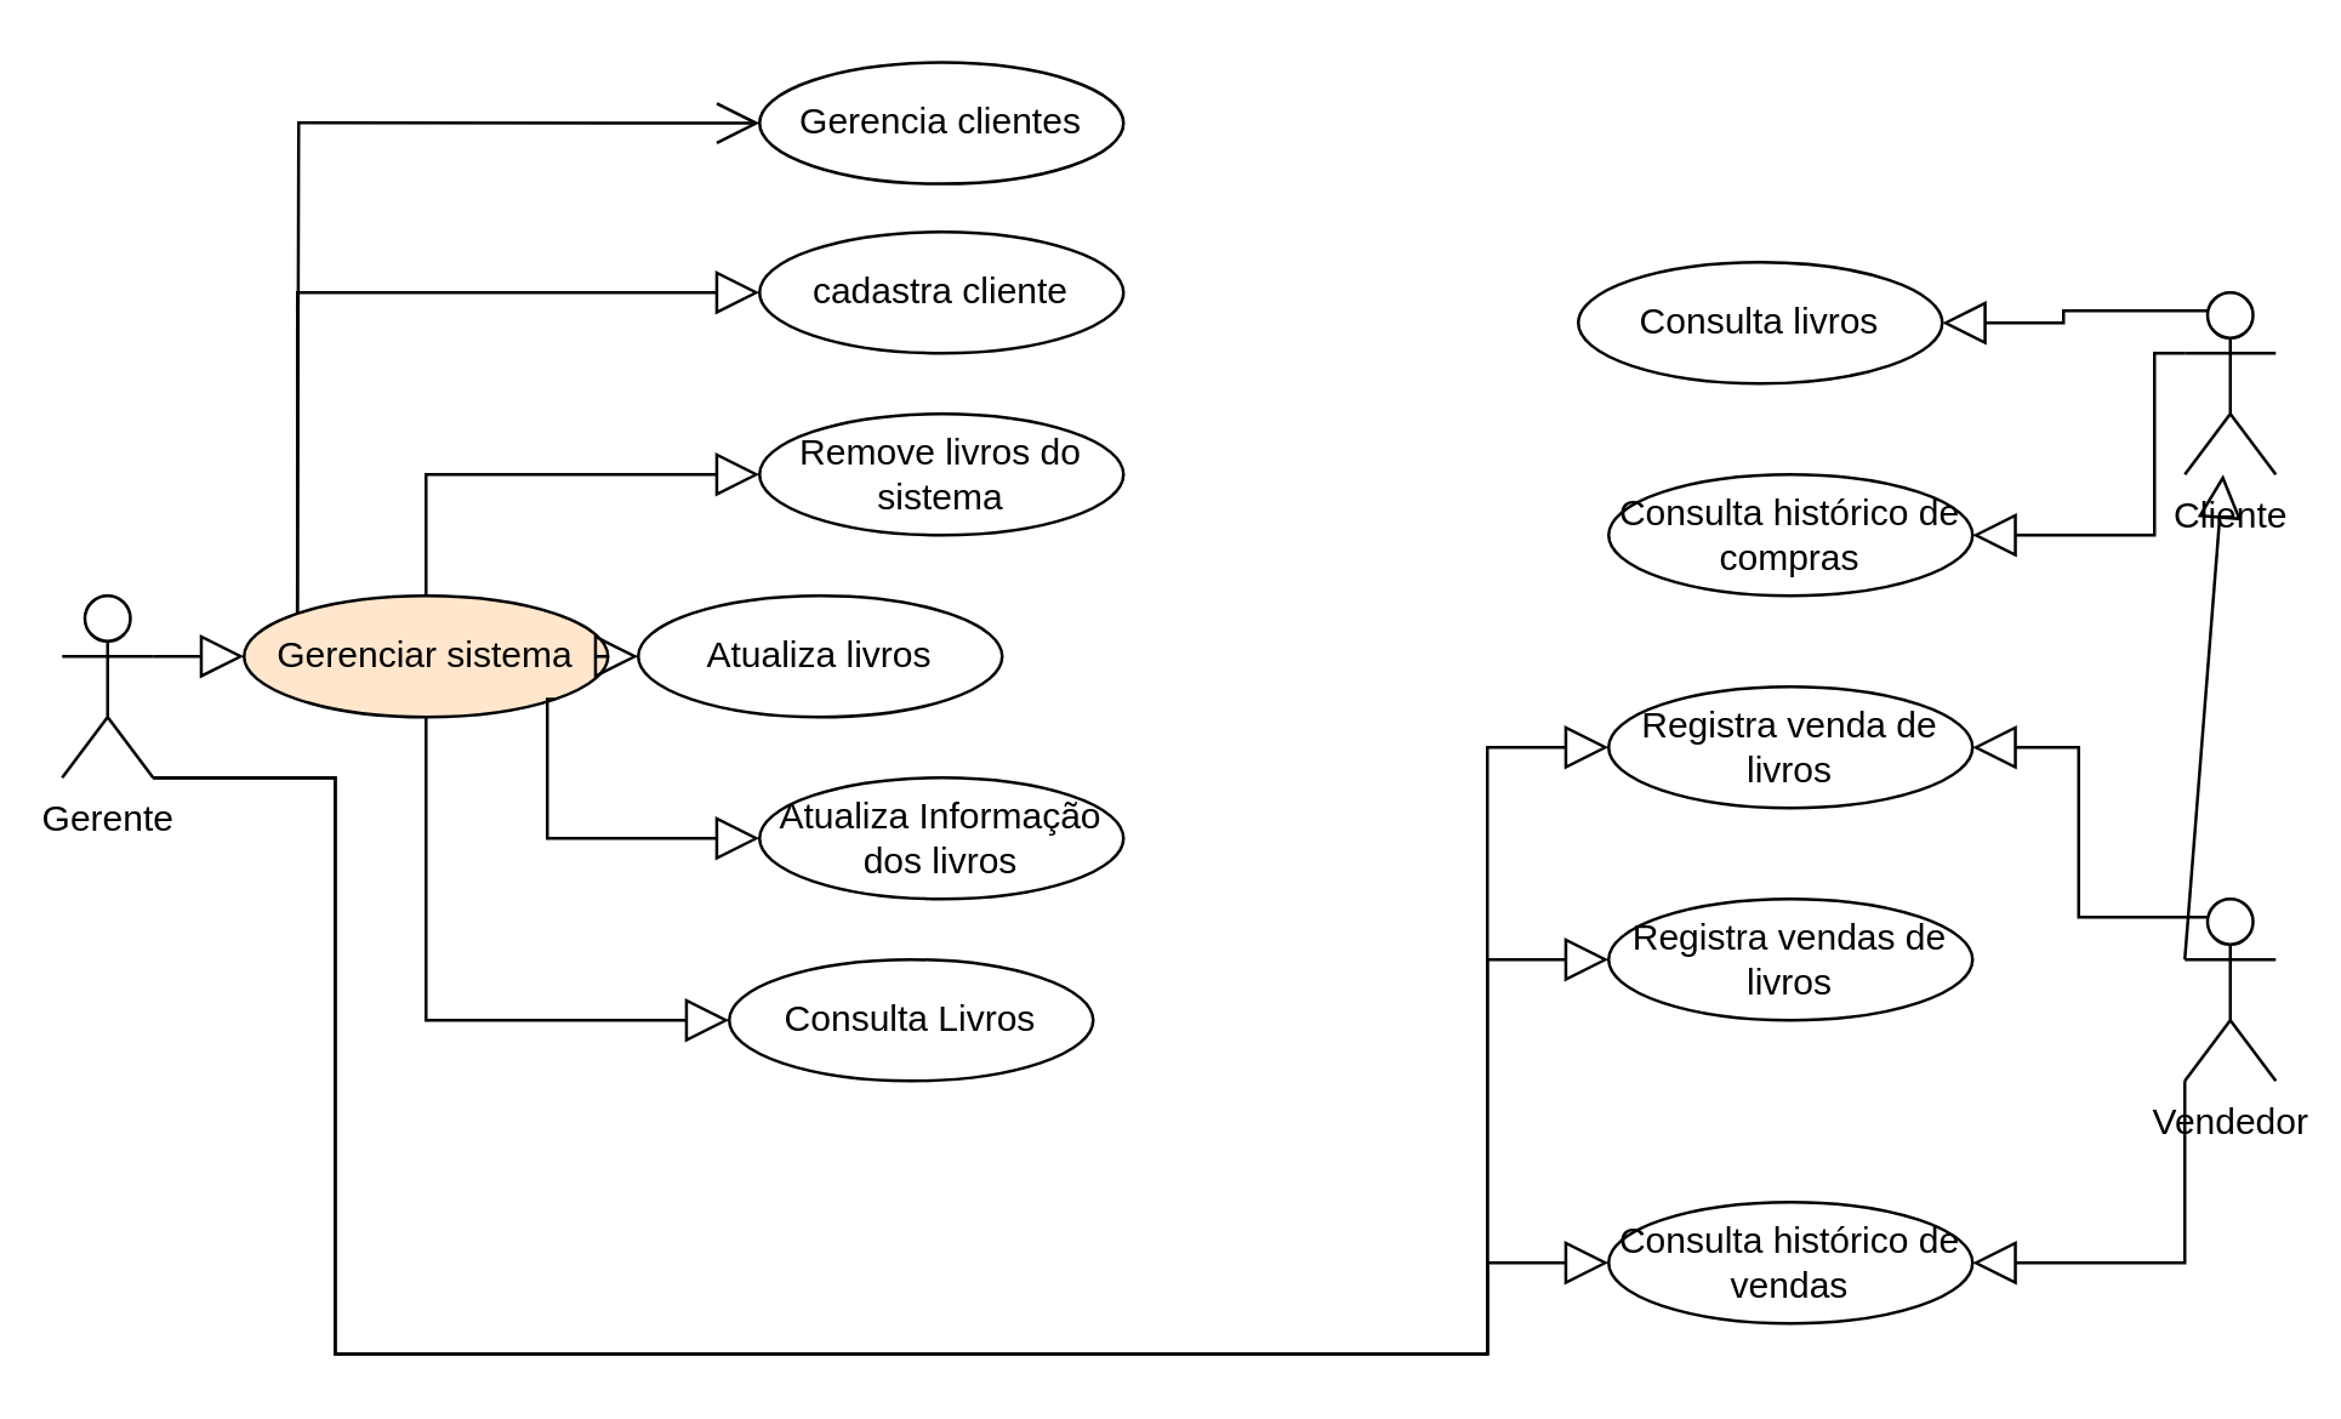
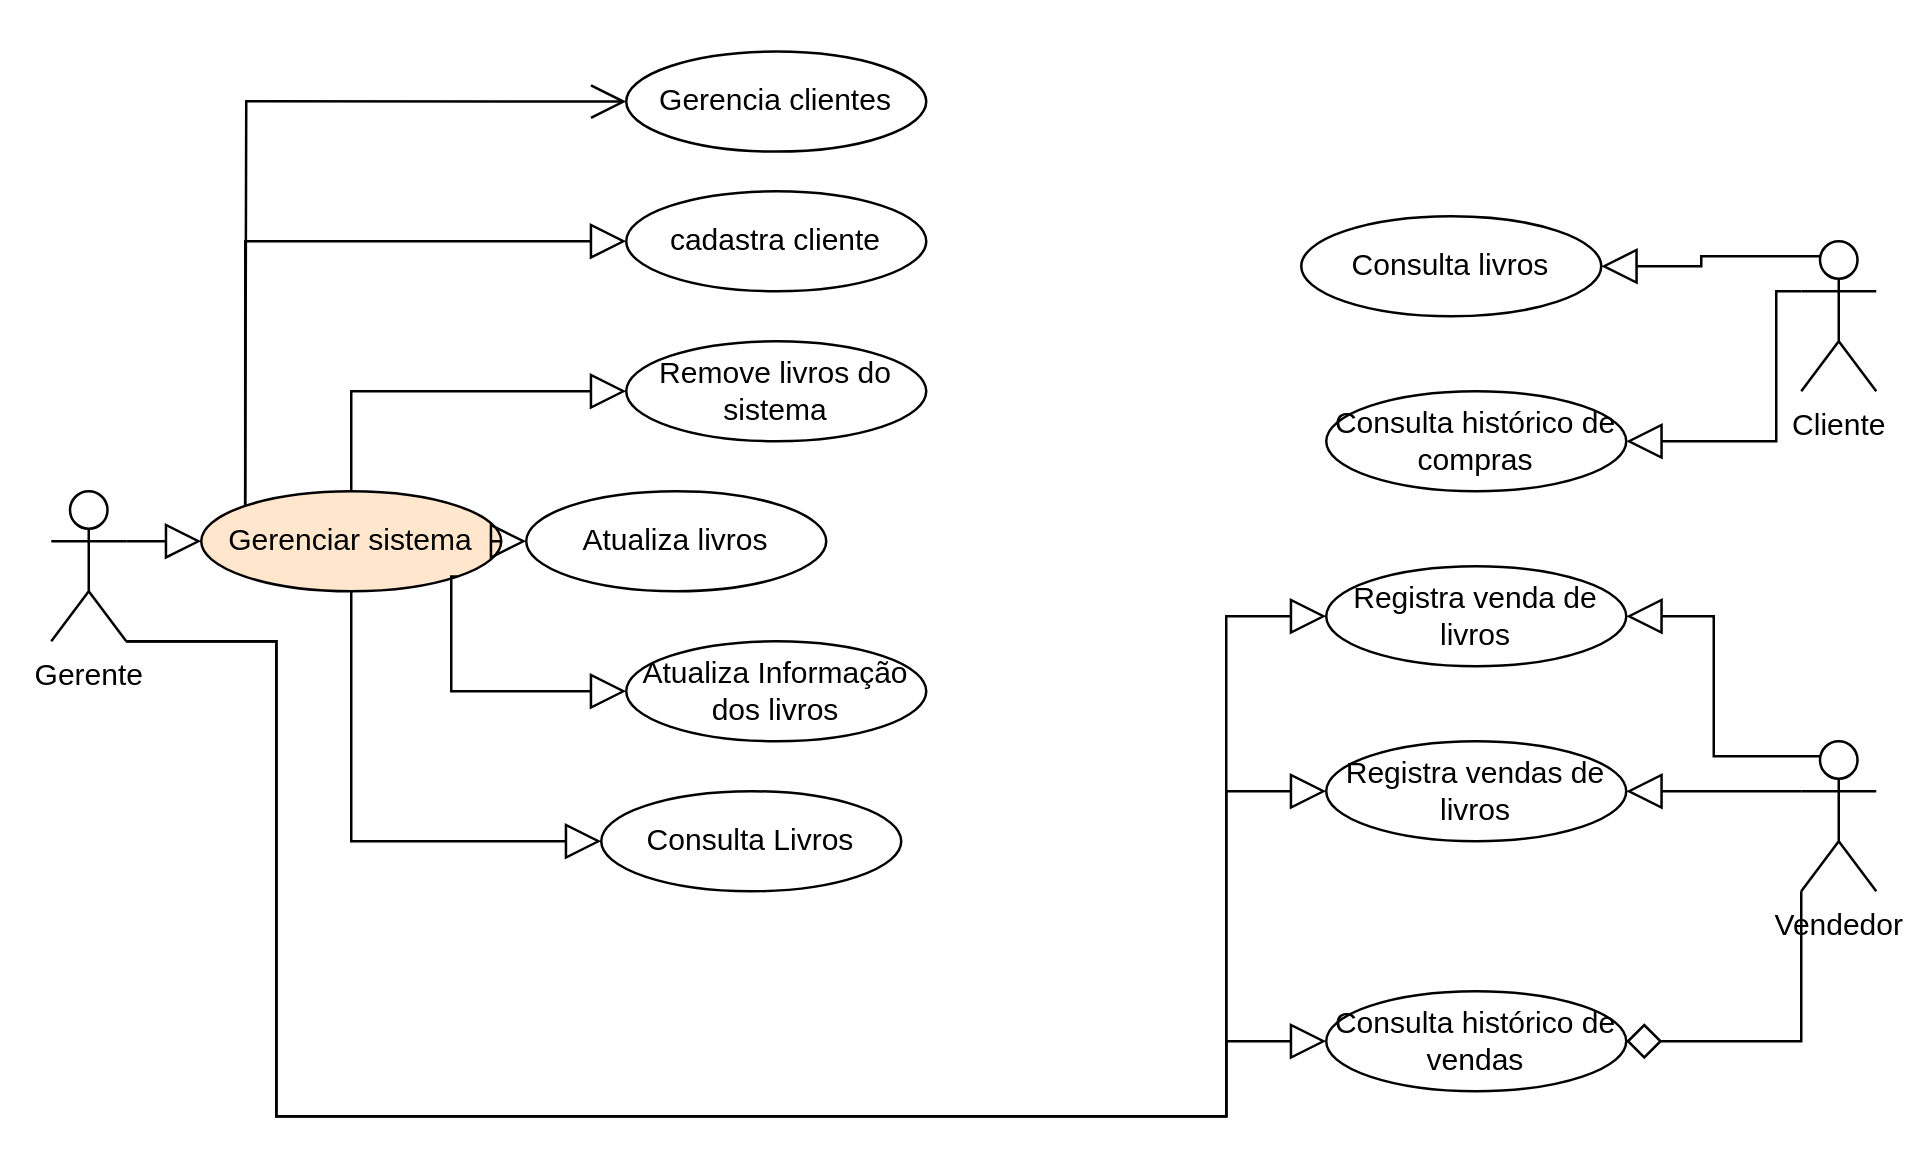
- <mxCell id="23" value="" style="endArrow=block;endFill=0;endSize=12;html=1;rounded=0;exitX=0;exitY=0.333;exitDx=0;exitDy=0;exitPerimeter=0;" edge="1" parent="1" source="8" target="9"><mxGeometry width="160" relative="1" as="geometry"><mxPoint x="202" y="250" as="sourcePoint" /><mxPoint x="270" y="296" as="targetPoint" /></mxGeometry></mxCell>
+ <mxCell id="23" value="" style="endArrow=block;endFill=0;endSize=12;html=1;rounded=0;exitX=0;exitY=0.333;exitDx=0;exitDy=0;entryX=1;entryY=0.5;entryDx=0;entryDy=0;exitPerimeter=0;" edge="1" parent="1" source="8" target="11"><mxGeometry width="160" relative="1" as="geometry"><mxPoint x="202" y="250" as="sourcePoint" /><mxPoint x="270" y="296" as="targetPoint" /></mxGeometry></mxCell>
- <mxCell id="22" value="" style="endArrow=block;endFill=0;endSize=12;html=1;rounded=0;entryX=1;entryY=0.5;entryDx=0;entryDy=0;exitX=0;exitY=1;exitDx=0;exitDy=0;exitPerimeter=0;edgeStyle=orthogonalEdgeStyle;" edge="1" parent="1" source="8" target="12"><mxGeometry width="160" relative="1" as="geometry"><mxPoint x="690" y="366" as="sourcePoint" /><mxPoint x="260" y="286" as="targetPoint" /></mxGeometry></mxCell>
+ <mxCell id="22" value="" style="endArrow=diamond;endFill=0;endSize=12;html=1;rounded=0;entryX=1;entryY=0.5;entryDx=0;entryDy=0;exitX=0;exitY=1;exitDx=0;exitDy=0;exitPerimeter=0;edgeStyle=orthogonalEdgeStyle;" edge="1" parent="1" source="8" target="12"><mxGeometry width="160" relative="1" as="geometry"><mxPoint x="690" y="366" as="sourcePoint" /><mxPoint x="260" y="286" as="targetPoint" /></mxGeometry></mxCell>
